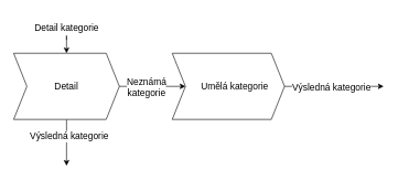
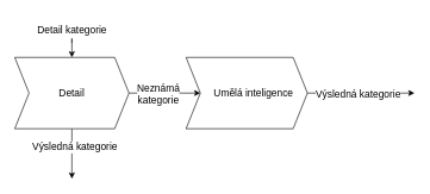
- <mxCell id="8" value="&lt;font style=&quot;font-size: 14px;&quot;&gt;&amp;nbsp; &amp;nbsp; &amp;nbsp;Umělá kategorie&lt;/font&gt;" style="shape=step;perimeter=stepPerimeter;whiteSpace=wrap;html=1;fixedSize=1;" parent="1" vertex="1"><mxGeometry x="260" y="80" width="170" height="100" as="geometry" /></mxCell>
+ <mxCell id="8" value="&lt;font style=&quot;font-size: 14px;&quot;&gt;&amp;nbsp; &amp;nbsp; &amp;nbsp;Umělá inteligence&lt;/font&gt;" style="shape=step;perimeter=stepPerimeter;whiteSpace=wrap;html=1;fixedSize=1;" parent="1" vertex="1"><mxGeometry x="260" y="80" width="170" height="100" as="geometry" /></mxCell>
